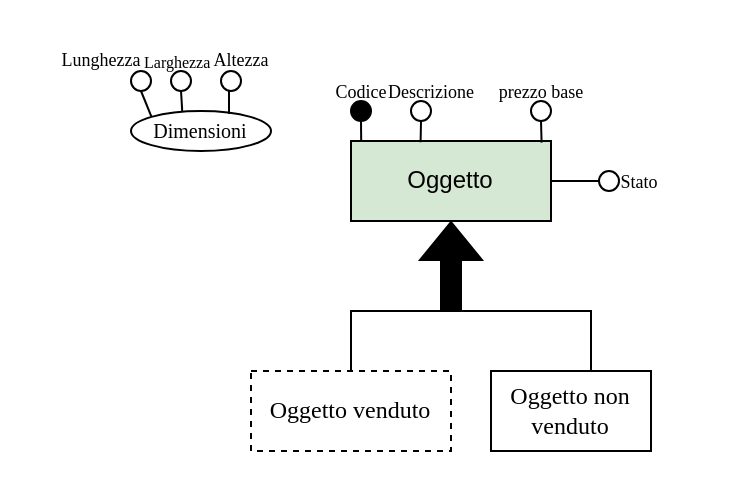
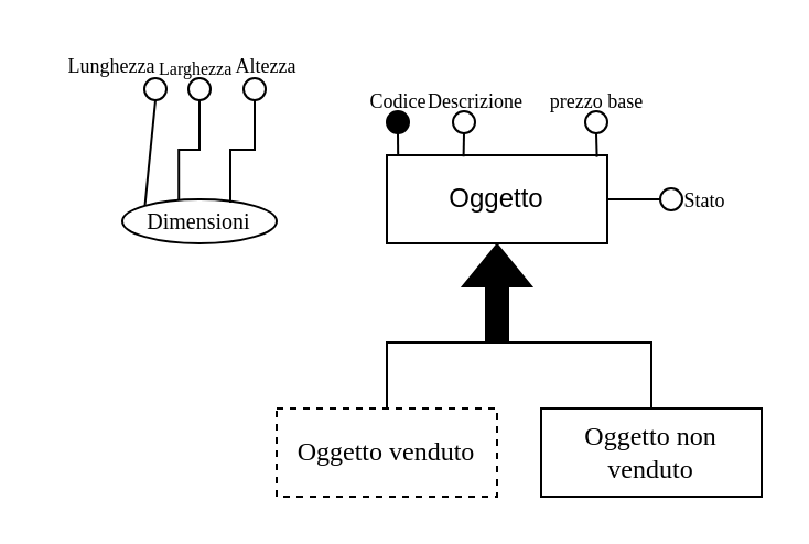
- <mxCell id="4" value="Dimensioni" style="ellipse;whiteSpace=wrap;html=1;align=center;fontSize=10;fontFamily=Times New Roman;" parent="1" vertex="1"><mxGeometry x="65" y="55" width="70" height="20" as="geometry" /></mxCell>
+ <mxCell id="4" value="Dimensioni" style="ellipse;whiteSpace=wrap;html=1;align=center;fontSize=10;fontFamily=Times New Roman;" parent="1" vertex="1"><mxGeometry x="55" y="90" width="70" height="20" as="geometry" /></mxCell>
- <mxCell id="3" value="Oggetto" style="whiteSpace=wrap;html=1;align=center;fillColor=#d5e8d4;" parent="1" vertex="1"><mxGeometry x="175" y="70" width="100" height="40" as="geometry" /></mxCell>
+ <mxCell id="3" value="Oggetto" style="whiteSpace=wrap;html=1;align=center;" parent="1" vertex="1"><mxGeometry x="175" y="70" width="100" height="40" as="geometry" /></mxCell>
- <mxCell id="28" value="&lt;font face=&quot;Times New Roman&quot;&gt;Oggetto non venduto&lt;/font&gt;" style="whiteSpace=wrap;html=1;align=center;" vertex="1" parent="1"><mxGeometry x="245" y="185" width="80" height="40" as="geometry" /></mxCell>
+ <mxCell id="28" value="&lt;font face=&quot;Times New Roman&quot;&gt;Oggetto non venduto&lt;/font&gt;" style="whiteSpace=wrap;html=1;align=center;" vertex="1" parent="1"><mxGeometry x="245" y="185" width="100" height="40" as="geometry" /></mxCell>
